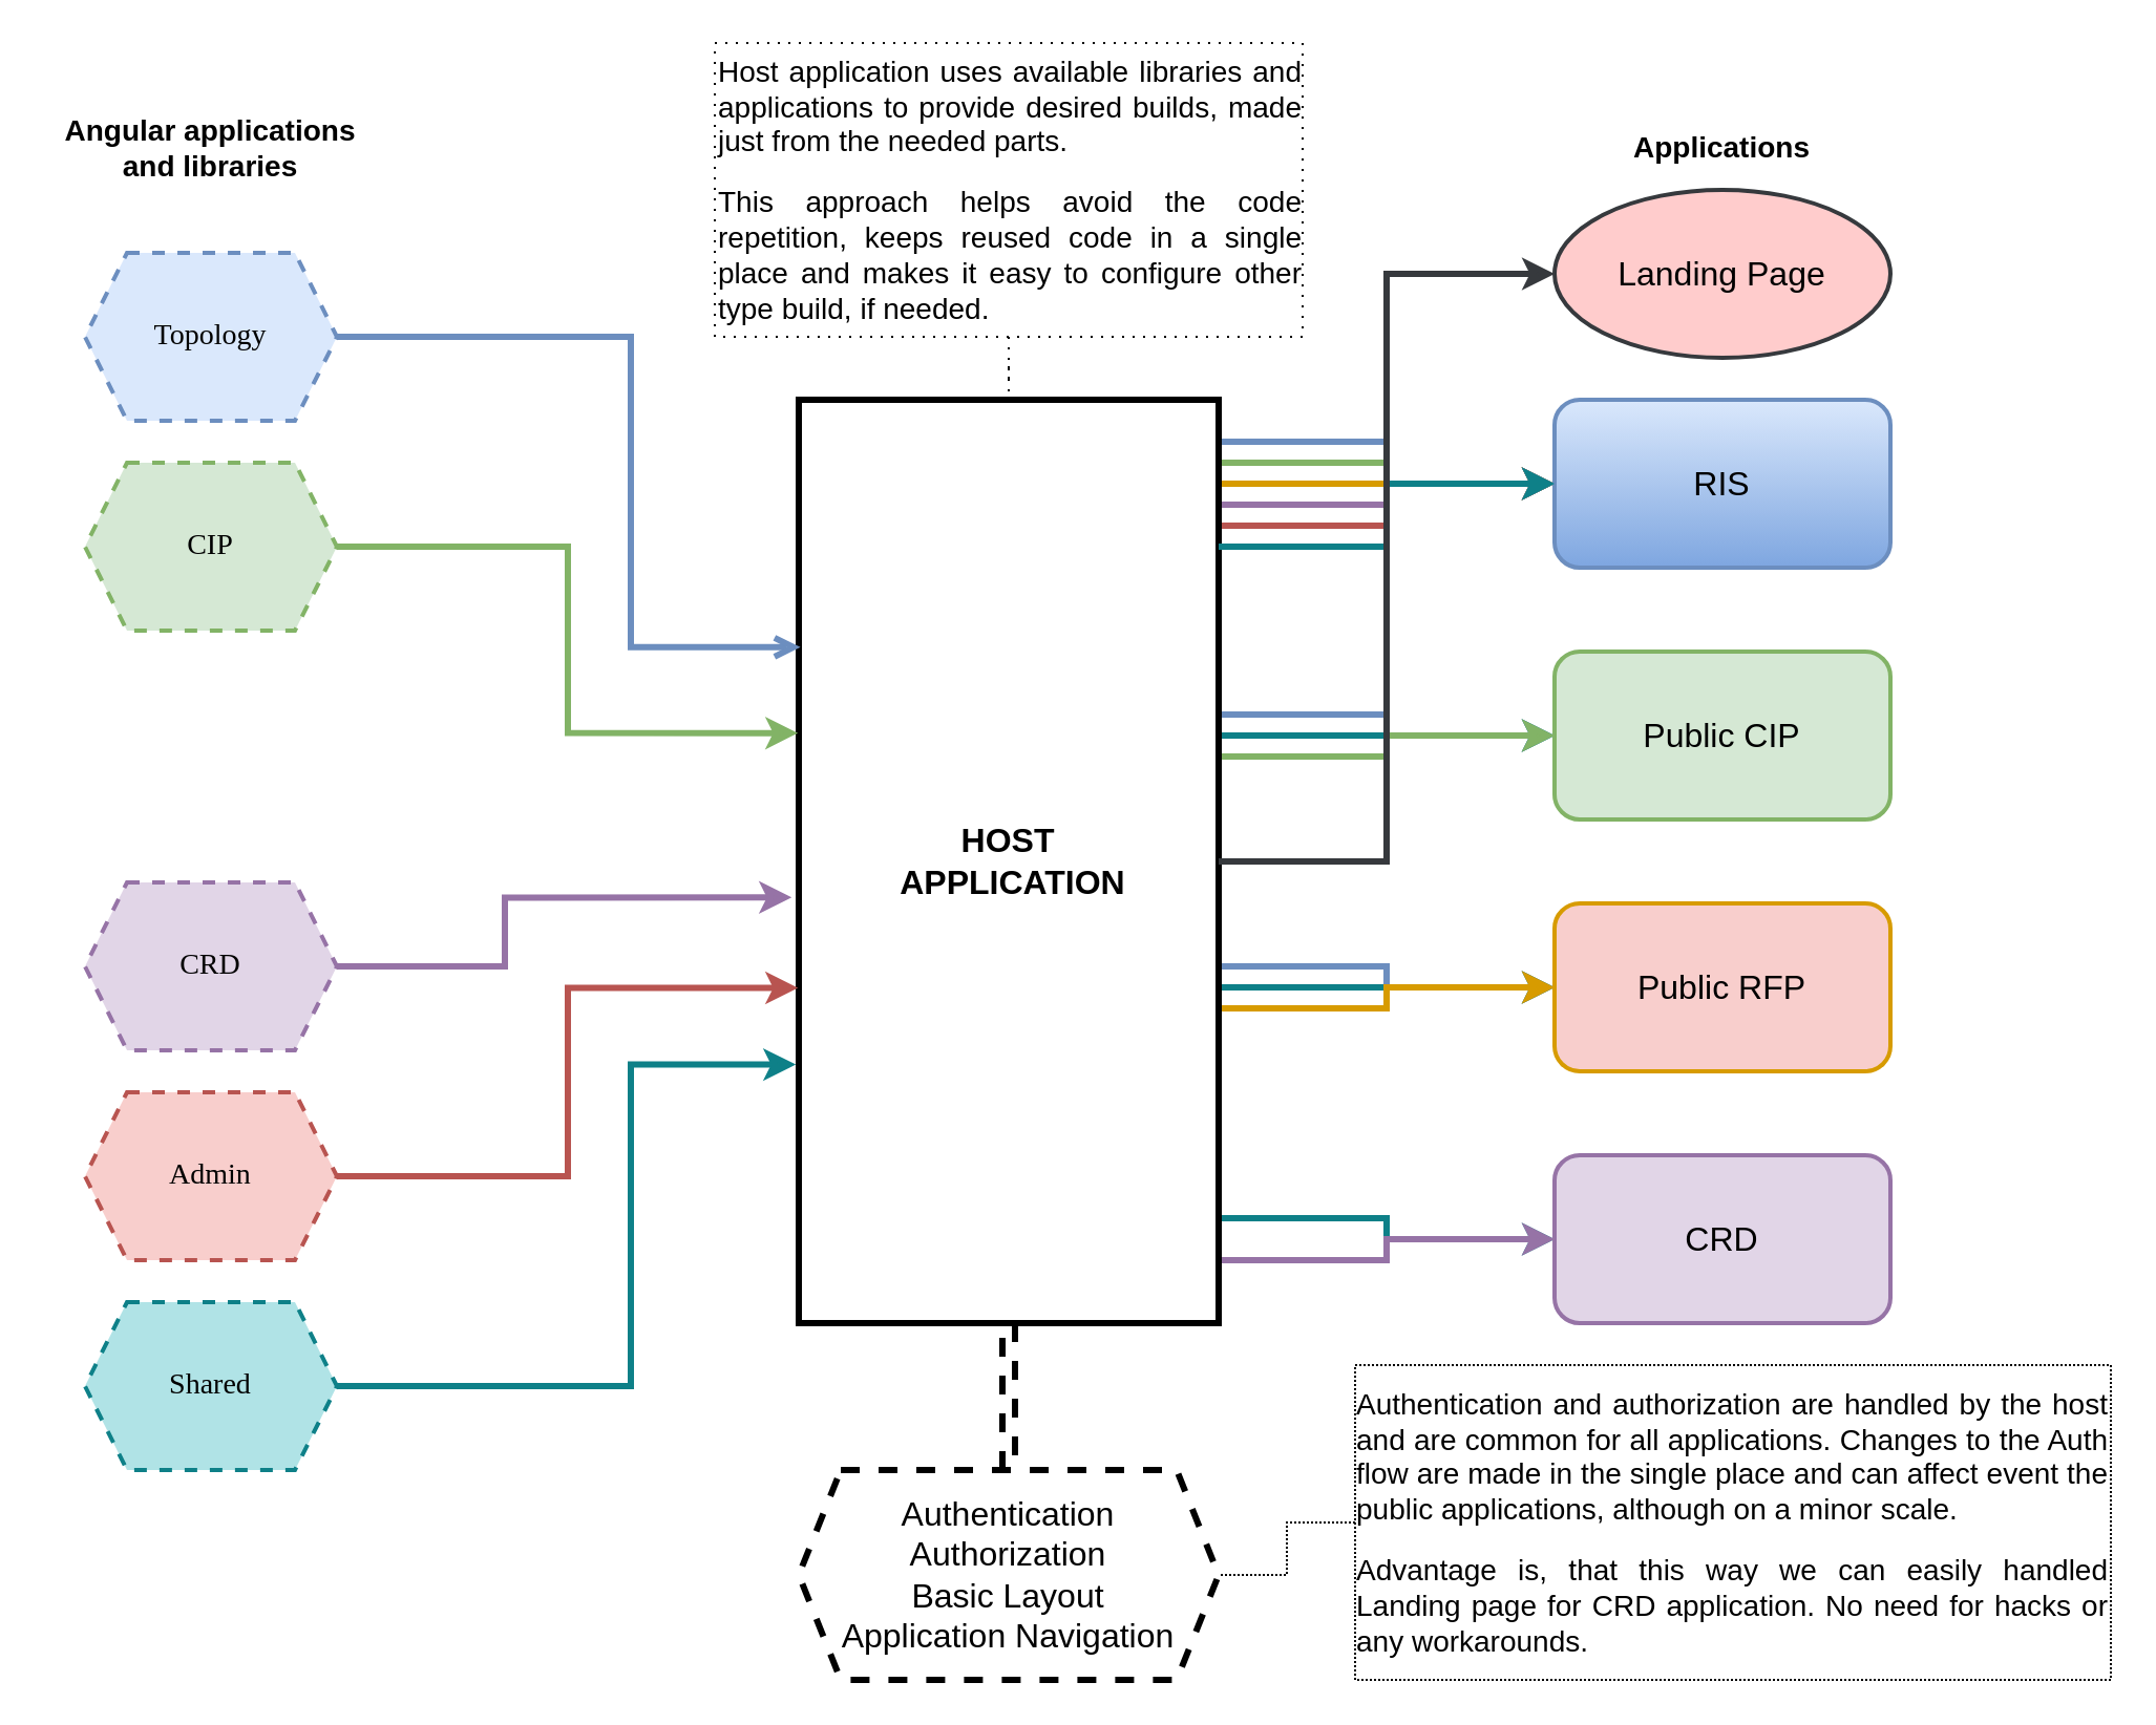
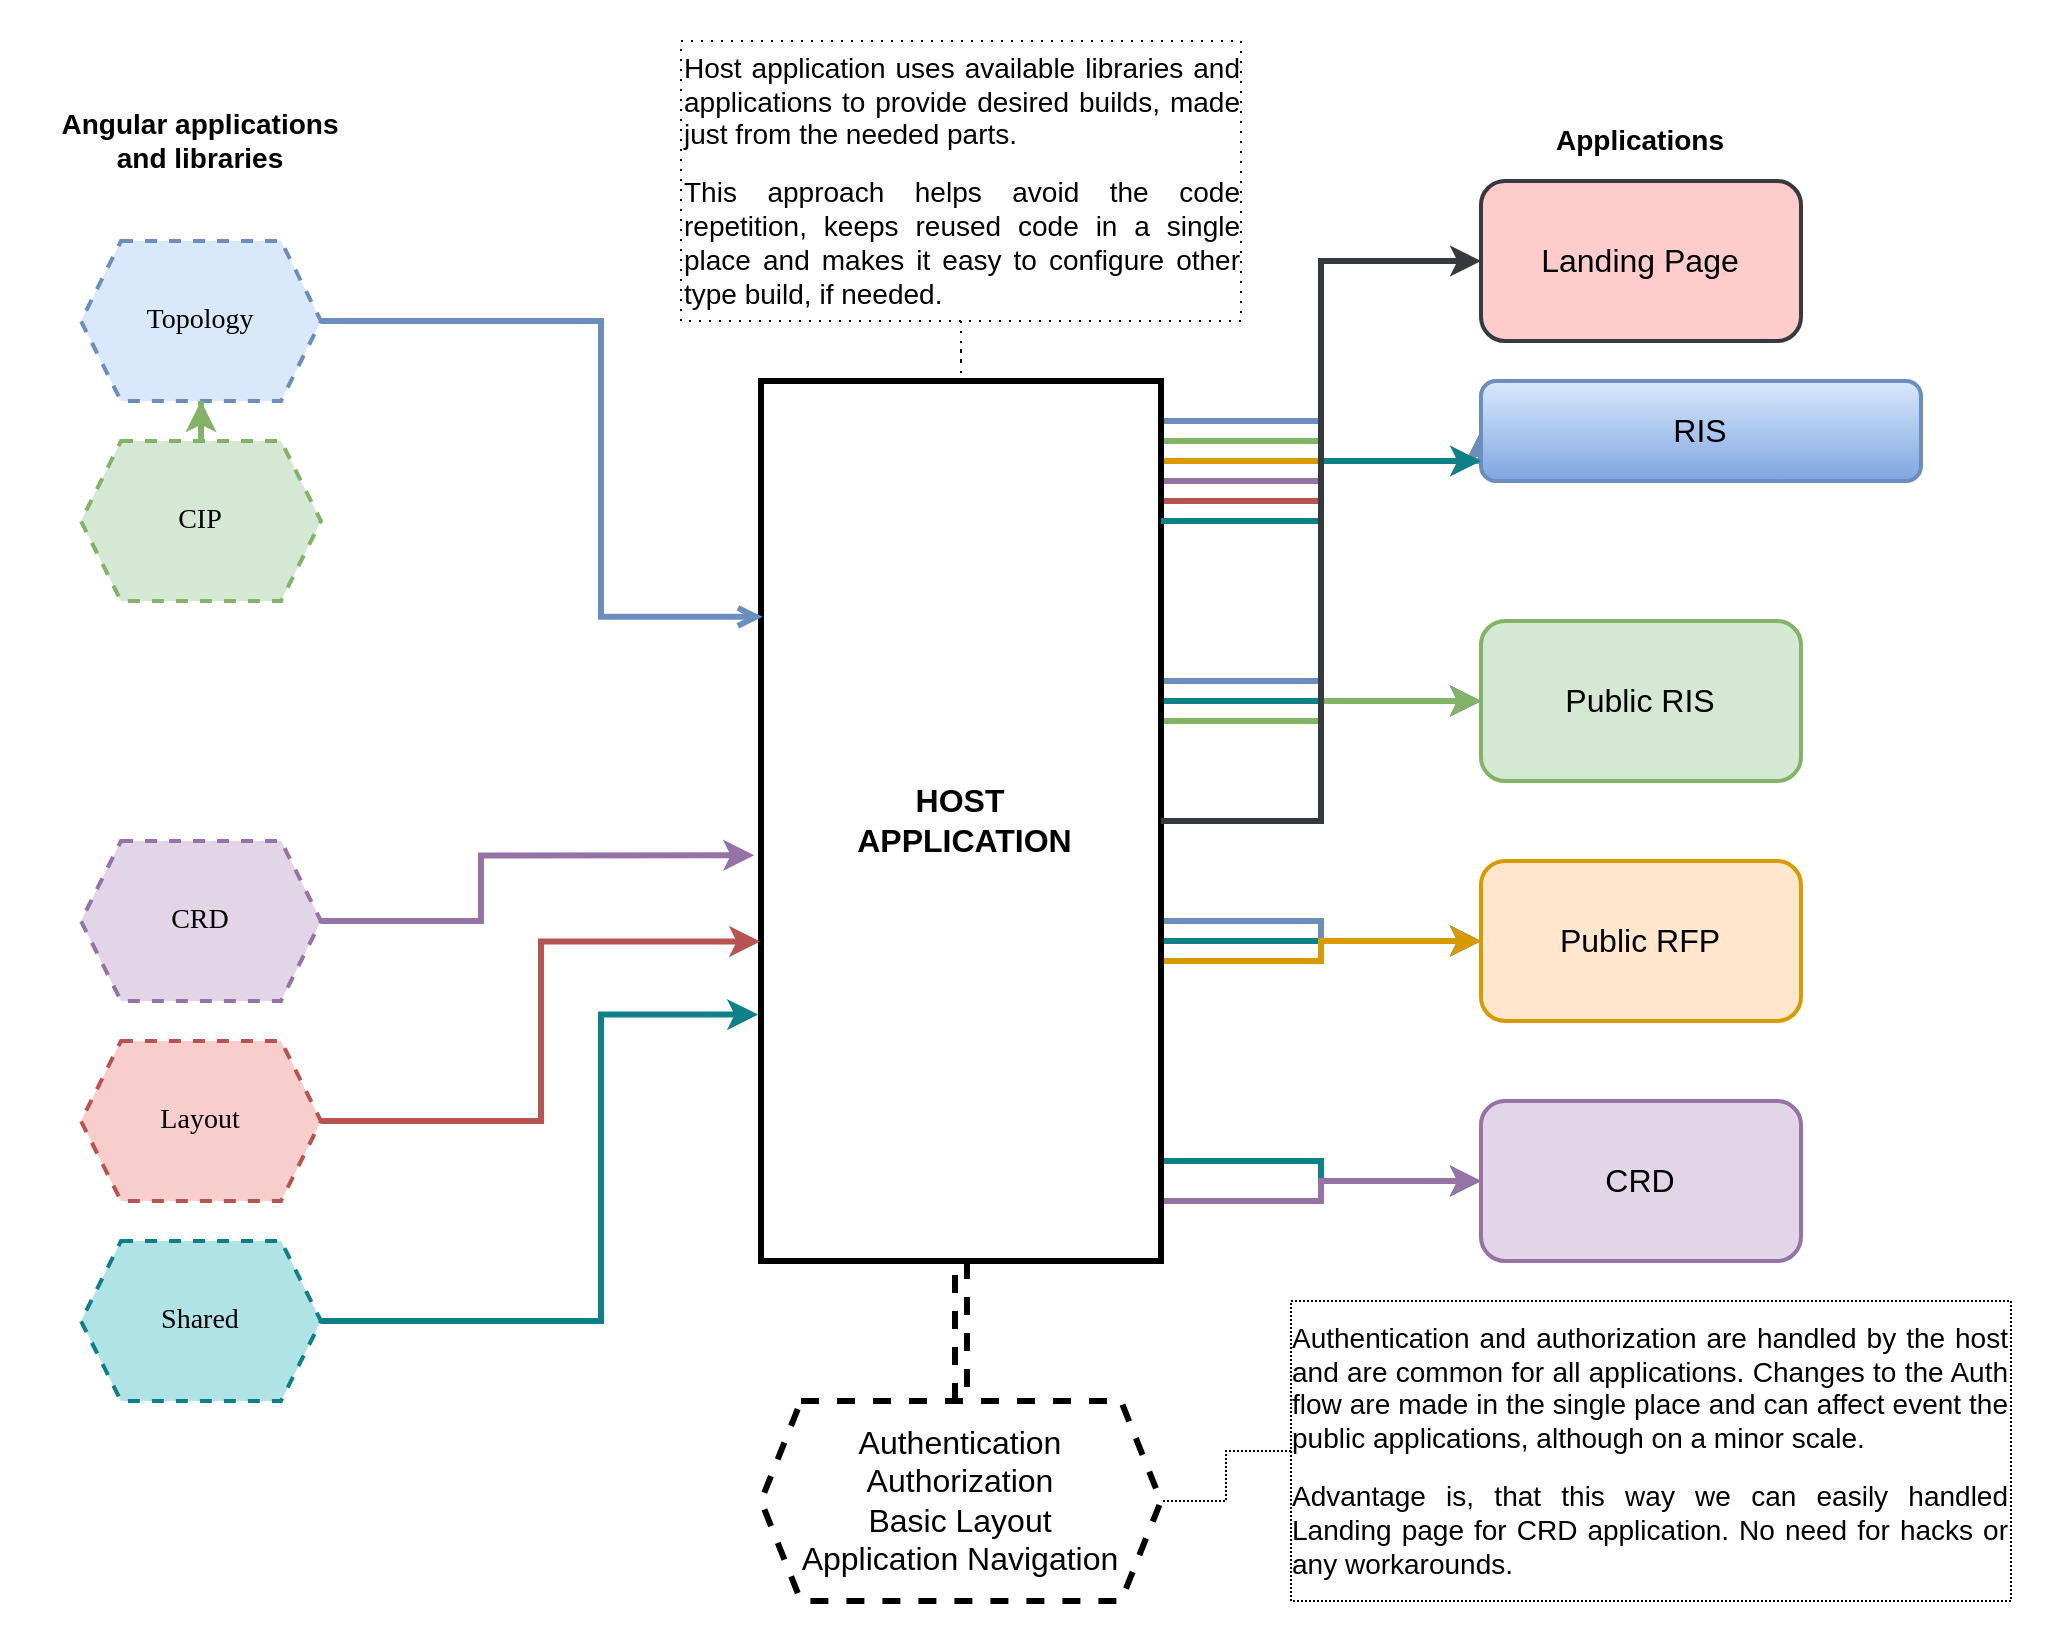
- <mxCell id="39" value="&lt;font style=&quot;font-size: 16px;&quot;&gt;Landing Page&lt;/font&gt;" style="ellipse;whiteSpace=wrap;html=1;strokeWidth=2;fillColor=#ffcccc;strokeColor=#36393d;" vertex="1" parent="1"><mxGeometry x="740" y="90" width="160" height="80" as="geometry" /></mxCell>
+ <mxCell id="39" value="&lt;font style=&quot;font-size: 16px;&quot;&gt;Landing Page&lt;/font&gt;" style="rounded=1;whiteSpace=wrap;html=1;strokeWidth=2;fillColor=#ffcccc;strokeColor=#36393d;" vertex="1" parent="1"><mxGeometry x="740" y="90" width="160" height="80" as="geometry" /></mxCell>
- <mxCell id="16" value="&lt;font style=&quot;font-size: 16px;&quot;&gt;RIS&lt;/font&gt;" style="rounded=1;whiteSpace=wrap;html=1;strokeWidth=2;fillColor=#dae8fc;gradientColor=#7ea6e0;strokeColor=#6c8ebf;" vertex="1" parent="1"><mxGeometry x="740" y="190" width="160" height="80" as="geometry" /></mxCell>
+ <mxCell id="16" value="&lt;font style=&quot;font-size: 16px;&quot;&gt;RIS&lt;/font&gt;" style="rounded=1;whiteSpace=wrap;html=1;strokeWidth=2;fillColor=#dae8fc;gradientColor=#7ea6e0;strokeColor=#6c8ebf;" vertex="1" parent="1"><mxGeometry x="740" y="190" width="220" height="50" as="geometry" /></mxCell>
- <mxCell id="26" style="edgeStyle=orthogonalEdgeStyle;rounded=0;orthogonalLoop=1;jettySize=auto;html=1;entryX=-0.002;entryY=0.361;entryDx=0;entryDy=0;entryPerimeter=0;strokeWidth=3;fillColor=#d5e8d4;strokeColor=#82b366;" edge="1" parent="1" source="21" target="15"><mxGeometry relative="1" as="geometry" /></mxCell>
+ <mxCell id="26" style="edgeStyle=orthogonalEdgeStyle;rounded=0;orthogonalLoop=1;jettySize=auto;html=1;strokeWidth=3;fillColor=#d5e8d4;strokeColor=#82b366;" edge="1" parent="1" source="21" target="20"><mxGeometry relative="1" as="geometry" /></mxCell>
- <mxCell id="17" value="&lt;div style=&quot;font-size: 13px;&quot;&gt;&lt;font style=&quot;font-size: 16px;&quot;&gt;Public CIP&lt;/font&gt;&lt;/div&gt;" style="rounded=1;whiteSpace=wrap;html=1;strokeWidth=2;fillColor=#d5e8d4;strokeColor=#82b366;" vertex="1" parent="1"><mxGeometry x="740" y="310" width="160" height="80" as="geometry" /></mxCell>
+ <mxCell id="17" value="&lt;div style=&quot;font-size: 13px;&quot;&gt;&lt;font style=&quot;font-size: 16px;&quot;&gt;Public RIS&lt;/font&gt;&lt;/div&gt;" style="rounded=1;whiteSpace=wrap;html=1;strokeWidth=2;fillColor=#d5e8d4;strokeColor=#82b366;" vertex="1" parent="1"><mxGeometry x="740" y="310" width="160" height="80" as="geometry" /></mxCell>
- <mxCell id="18" value="&lt;div style=&quot;font-size: 13px;&quot;&gt;&lt;font style=&quot;font-size: 16px;&quot;&gt;Public RFP&lt;br&gt;&lt;/font&gt;&lt;/div&gt;" style="rounded=1;whiteSpace=wrap;html=1;fillColor=#f8cecc;strokeColor=#d79b00;strokeWidth=2;" vertex="1" parent="1"><mxGeometry x="740" y="430" width="160" height="80" as="geometry" /></mxCell>
+ <mxCell id="18" value="&lt;div style=&quot;font-size: 13px;&quot;&gt;&lt;font style=&quot;font-size: 16px;&quot;&gt;Public RFP&lt;br&gt;&lt;/font&gt;&lt;/div&gt;" style="rounded=1;whiteSpace=wrap;html=1;fillColor=#ffe6cc;strokeColor=#d79b00;strokeWidth=2;" vertex="1" parent="1"><mxGeometry x="740" y="430" width="160" height="80" as="geometry" /></mxCell>
- <mxCell id="23" value="&lt;font style=&quot;font-size: 14px;&quot; face=&quot;Tahoma&quot;&gt;Admin&lt;/font&gt;" style="shape=hexagon;perimeter=hexagonPerimeter2;whiteSpace=wrap;html=1;fixedSize=1;fillColor=#f8cecc;strokeColor=#b85450;dashed=1;strokeWidth=2;" vertex="1" parent="1"><mxGeometry x="40" y="520" width="120" height="80" as="geometry" /></mxCell>
+ <mxCell id="23" value="&lt;font style=&quot;font-size: 14px;&quot; face=&quot;Tahoma&quot;&gt;Layout&lt;/font&gt;" style="shape=hexagon;perimeter=hexagonPerimeter2;whiteSpace=wrap;html=1;fixedSize=1;fillColor=#f8cecc;strokeColor=#b85450;dashed=1;strokeWidth=2;" vertex="1" parent="1"><mxGeometry x="40" y="520" width="120" height="80" as="geometry" /></mxCell>
